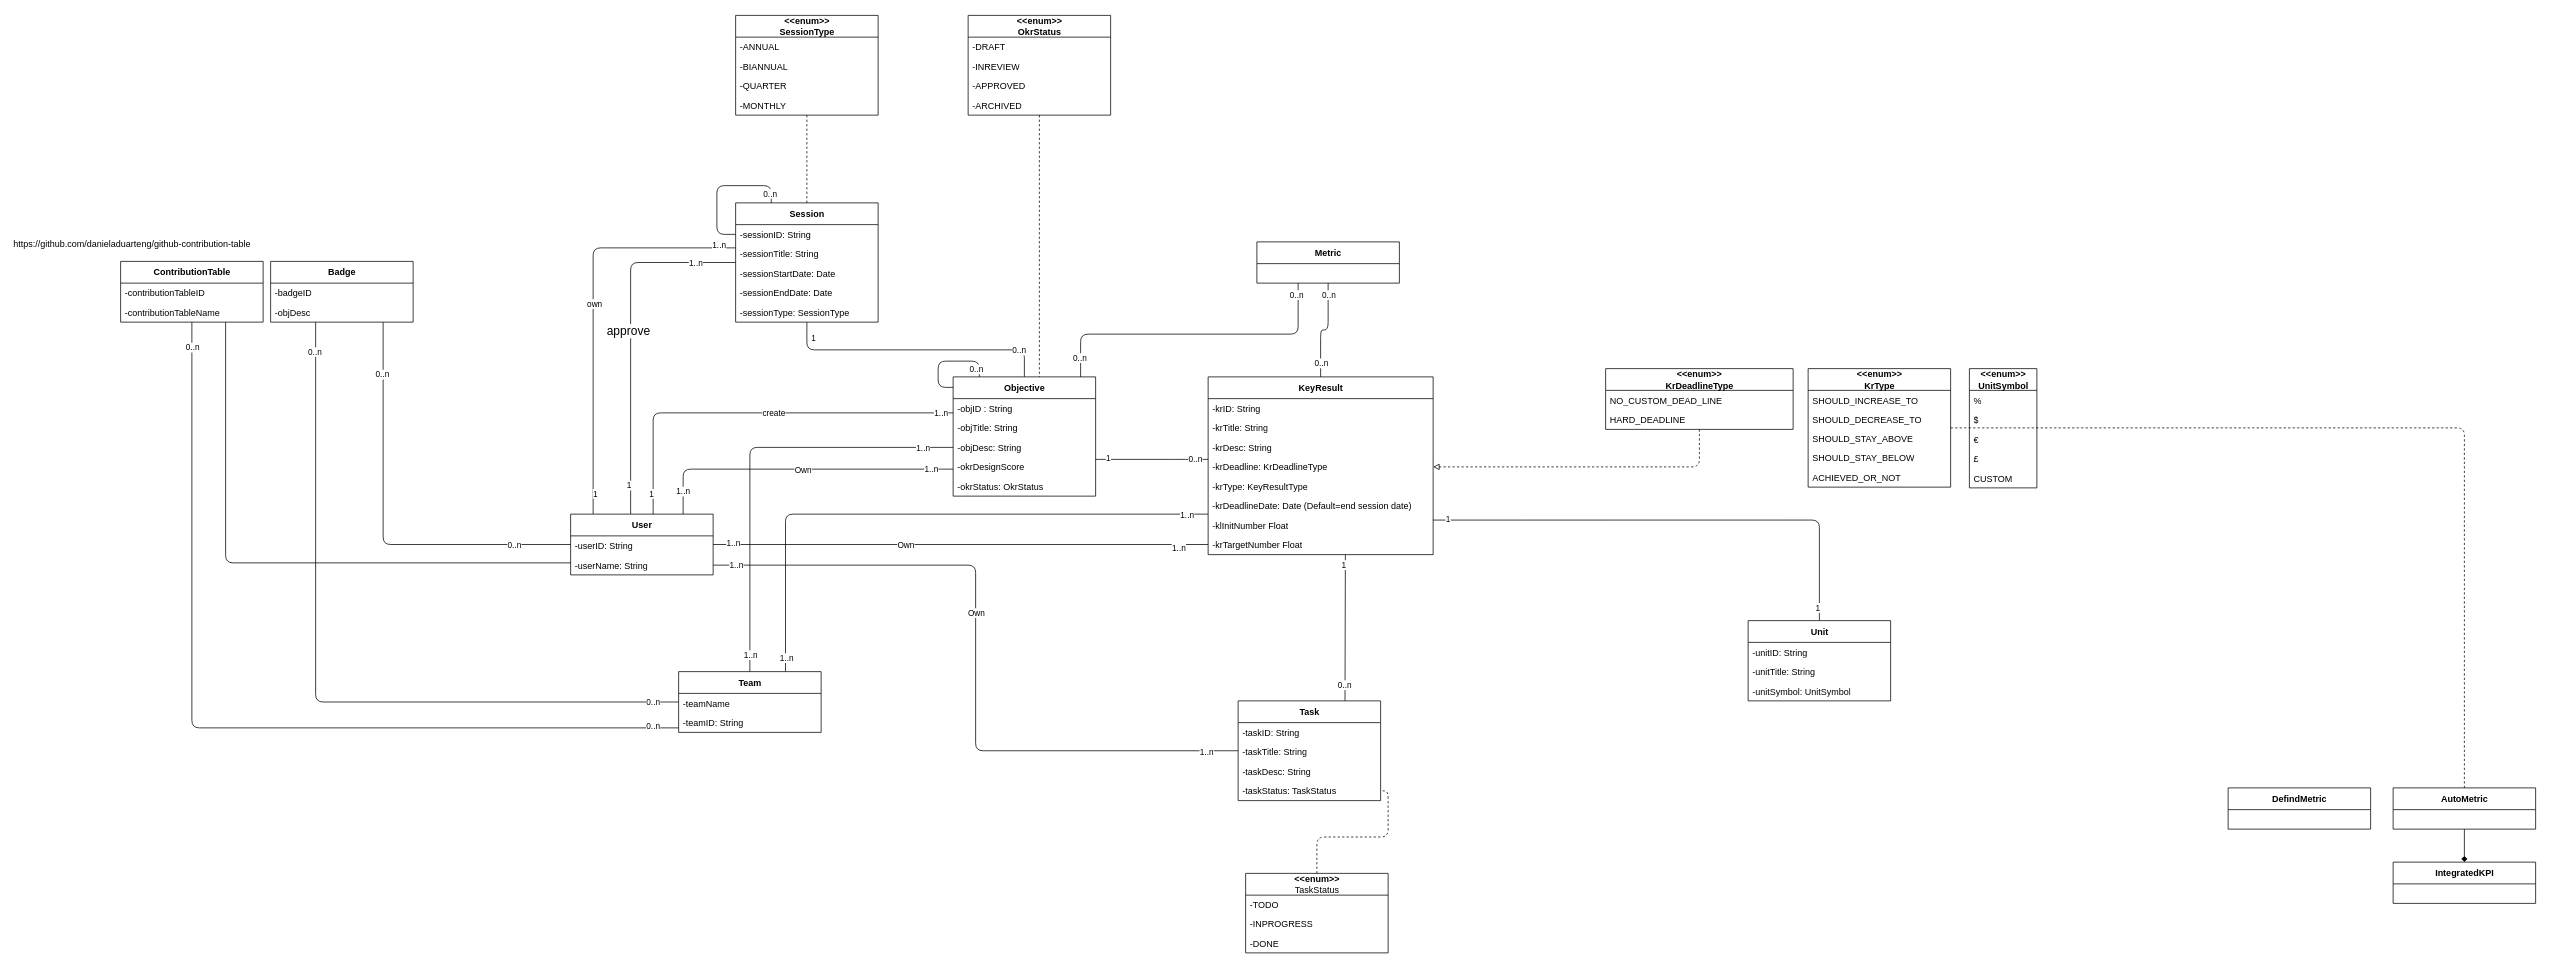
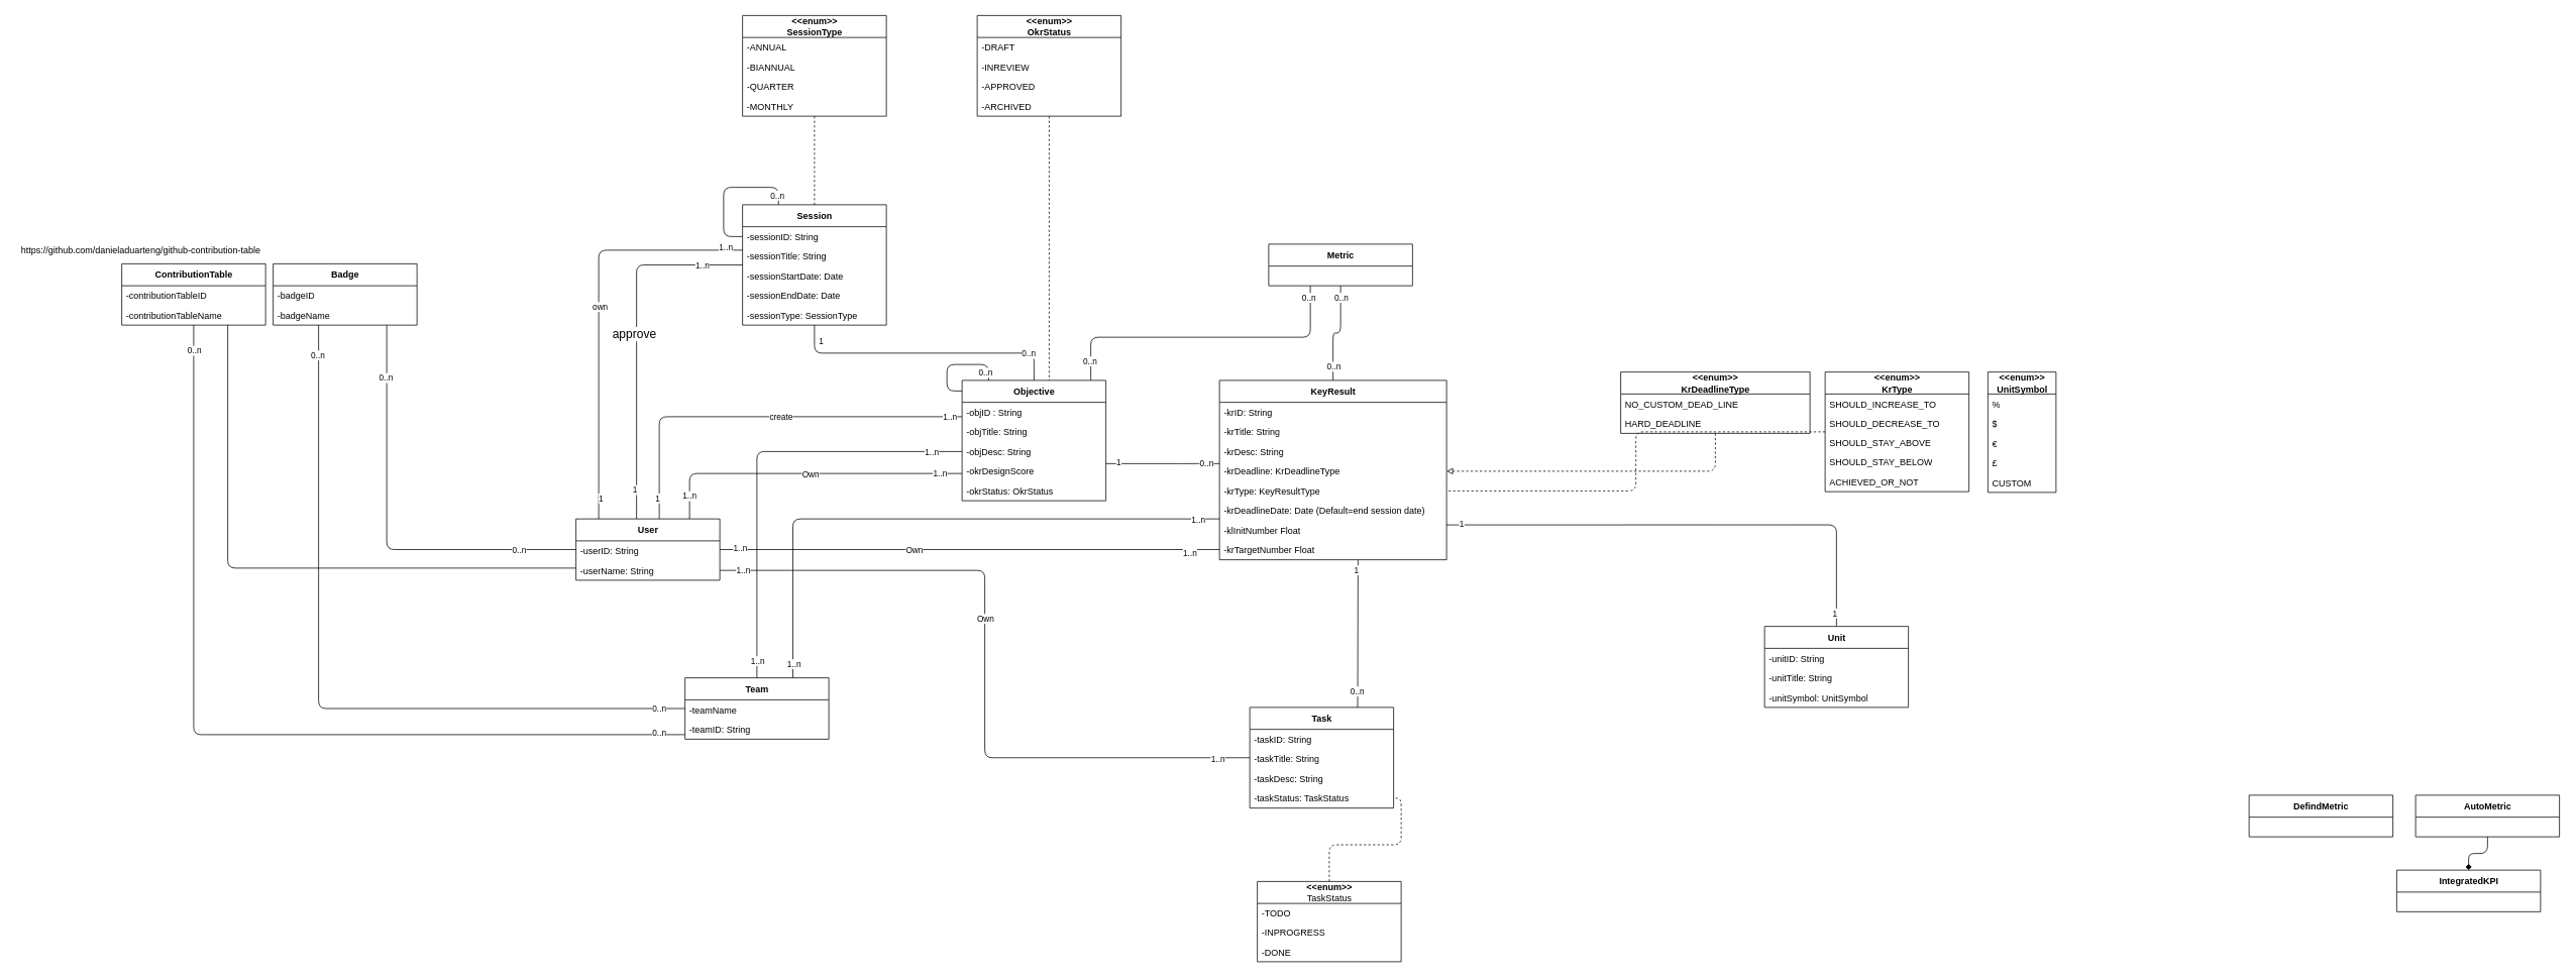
- <mxCell id="142" value="https://github.com/danieladuarteng/github-contribution-table" style="text;html=1;align=center;verticalAlign=middle;resizable=0;points=[];autosize=1;strokeColor=none;fillColor=none;" vertex="1" parent="1"><mxGeometry x="10" y="315" width="330" height="20" as="geometry" /></mxCell>
+ <mxCell id="142" value="https://github.com/danieladuarteng/github-contribution-table" style="text;html=1;align=center;verticalAlign=middle;resizable=0;points=[];autosize=1;strokeColor=none;fillColor=none;" vertex="1" parent="1"><mxGeometry x="20" y="320" width="330" height="20" as="geometry" /></mxCell>
- <mxCell id="48" value="-objDesc" style="text;strokeColor=none;fillColor=none;align=left;verticalAlign=top;spacingLeft=4;spacingRight=4;overflow=hidden;rotatable=0;points=[[0,0.5],[1,0.5]];portConstraint=eastwest;shadow=0;fontFamily=Helvetica;fontSize=12;fontColor=default;startSize=29;html=1;" vertex="1" parent="46"><mxGeometry y="55" width="190" height="26" as="geometry" /></mxCell>
+ <mxCell id="48" value="-badgeName" style="text;strokeColor=none;fillColor=none;align=left;verticalAlign=top;spacingLeft=4;spacingRight=4;overflow=hidden;rotatable=0;points=[[0,0.5],[1,0.5]];portConstraint=eastwest;shadow=0;fontFamily=Helvetica;fontSize=12;fontColor=default;startSize=29;html=1;" vertex="1" parent="46"><mxGeometry y="55" width="190" height="26" as="geometry" /></mxCell>
- <mxCell id="97" style="edgeStyle=orthogonalEdgeStyle;html=1;dashed=1;endArrow=none;endFill=0;elbow=vertical;" edge="1" parent="1" source="98" target="116"><mxGeometry relative="1" as="geometry" /></mxCell>
+ <mxCell id="97" style="edgeStyle=orthogonalEdgeStyle;html=1;dashed=1;endArrow=none;endFill=0;elbow=vertical;" edge="1" parent="1" source="98" target="16"><mxGeometry relative="1" as="geometry" /></mxCell>
- <mxCell id="117" value="IntegratedKPI" style="swimlane;fontStyle=1;align=center;verticalAlign=middle;childLayout=stackLayout;horizontal=1;startSize=29;horizontalStack=0;resizeParent=1;resizeParentMax=0;resizeLast=0;collapsible=0;marginBottom=0;html=1;shadow=0;" vertex="1" parent="1"><mxGeometry x="3190" y="1149" width="190" height="55" as="geometry" /></mxCell>
+ <mxCell id="117" value="IntegratedKPI" style="swimlane;fontStyle=1;align=center;verticalAlign=middle;childLayout=stackLayout;horizontal=1;startSize=29;horizontalStack=0;resizeParent=1;resizeParentMax=0;resizeLast=0;collapsible=0;marginBottom=0;html=1;shadow=0;" vertex="1" parent="1"><mxGeometry x="3165" y="1149" width="190" height="55" as="geometry" /></mxCell>
